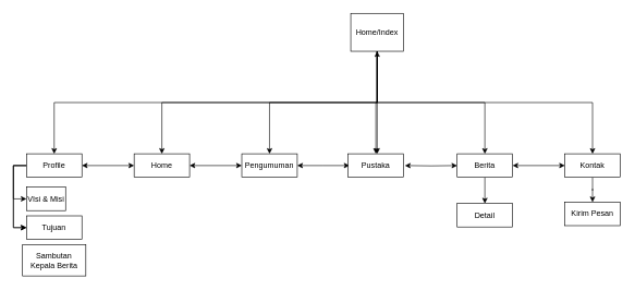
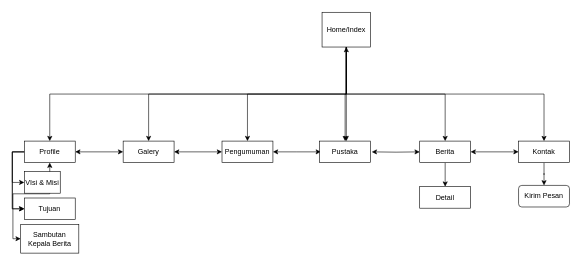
- <mxCell id="16" value="Home" style="rounded=0;whiteSpace=wrap;html=1;strokeWidth=1;" parent="1" vertex="1"><mxGeometry x="204" y="235" width="85" height="36" as="geometry" /></mxCell>
+ <mxCell id="16" value="Galery" style="rounded=0;whiteSpace=wrap;html=1;strokeWidth=1;" parent="1" vertex="1"><mxGeometry x="204" y="235" width="85" height="36" as="geometry" /></mxCell>
- <mxCell id="28" value="Kirim Pesan" style="rounded=0;whiteSpace=wrap;html=1;strokeWidth=1;" parent="1" vertex="1"><mxGeometry x="864" y="309" width="85" height="36" as="geometry" /></mxCell>
+ <mxCell id="28" value="Kirim Pesan" style="whiteSpace=wrap;html=1;strokeWidth=1;rounded=1;" parent="1" vertex="1"><mxGeometry x="864" y="309" width="85" height="36" as="geometry" /></mxCell>
+ <mxCell id="13" style="edgeStyle=orthogonalEdgeStyle;rounded=0;orthogonalLoop=1;jettySize=auto;html=1;entryX=0;entryY=0.5;entryDx=0;entryDy=0;startArrow=classic;startFill=1;strokeWidth=1;" parent="1" source="14" target="26" edge="1"><mxGeometry relative="1" as="geometry"><Array as="points"><mxPoint x="82" y="323" /><mxPoint x="20" y="323" /><mxPoint x="20" y="398" /></Array></mxGeometry></mxCell>
